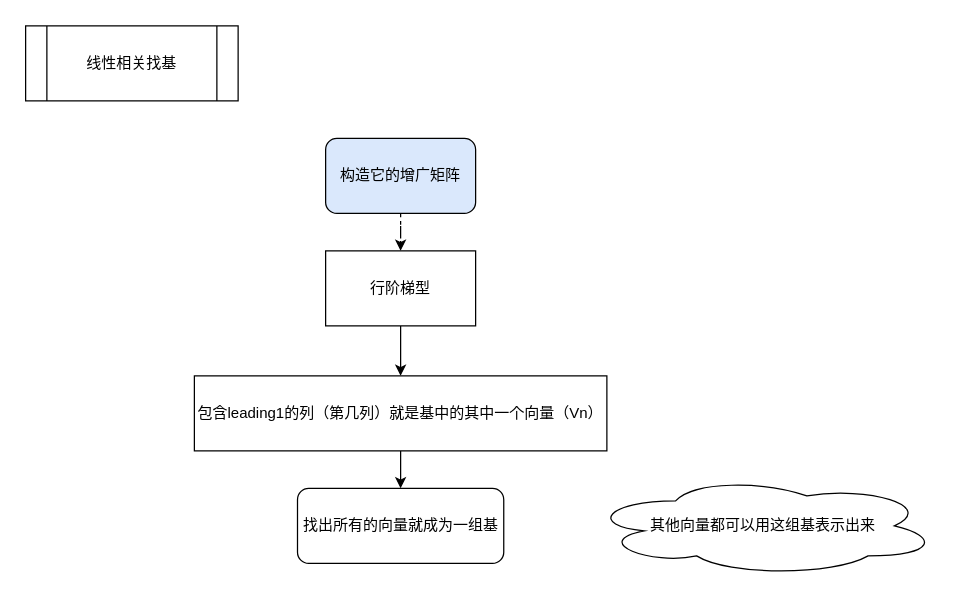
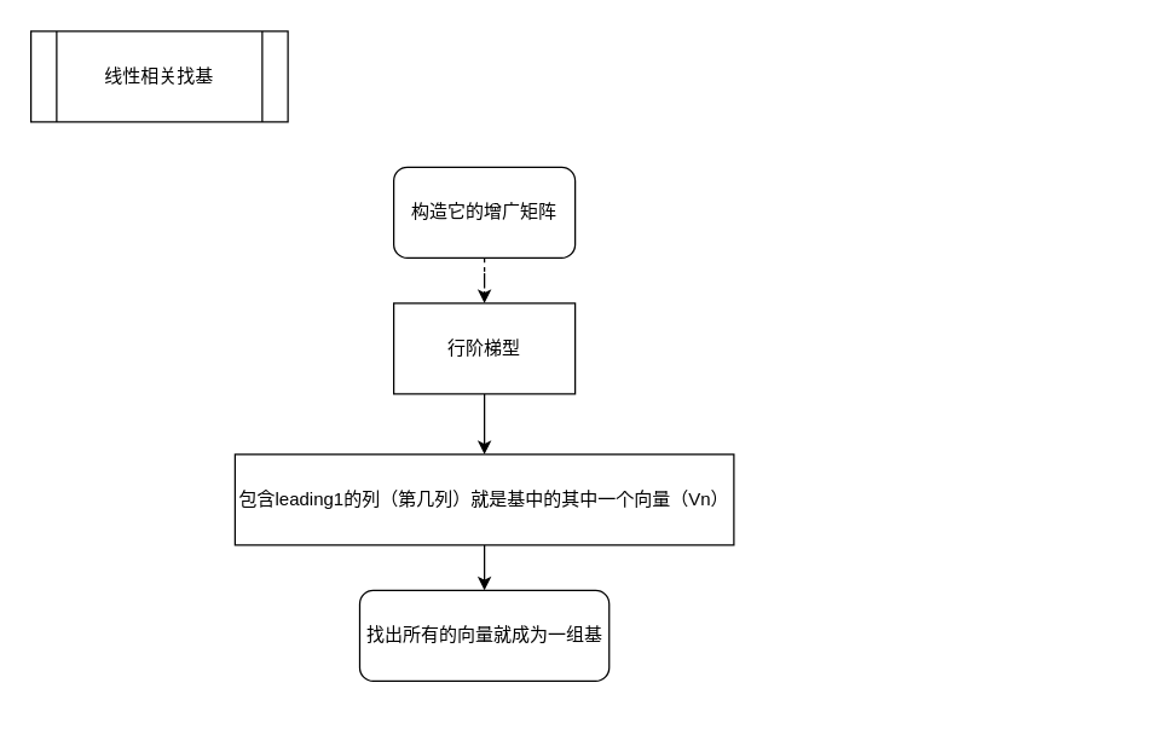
- <mxCell id="4" value="构造它的增广矩阵" style="rounded=1;whiteSpace=wrap;html=1;fillColor=#dae8fc;" vertex="1" parent="1"><mxGeometry x="260" y="110" width="120" height="60" as="geometry" /></mxCell>
+ <mxCell id="4" value="构造它的增广矩阵" style="rounded=1;whiteSpace=wrap;html=1;" vertex="1" parent="1"><mxGeometry x="260" y="110" width="120" height="60" as="geometry" /></mxCell>
- <mxCell id="10" value="其他向量都可以用这组基表示出来" style="ellipse;shape=cloud;whiteSpace=wrap;html=1;" vertex="1" parent="1"><mxGeometry x="470" y="380" width="280" height="80" as="geometry" /></mxCell>
